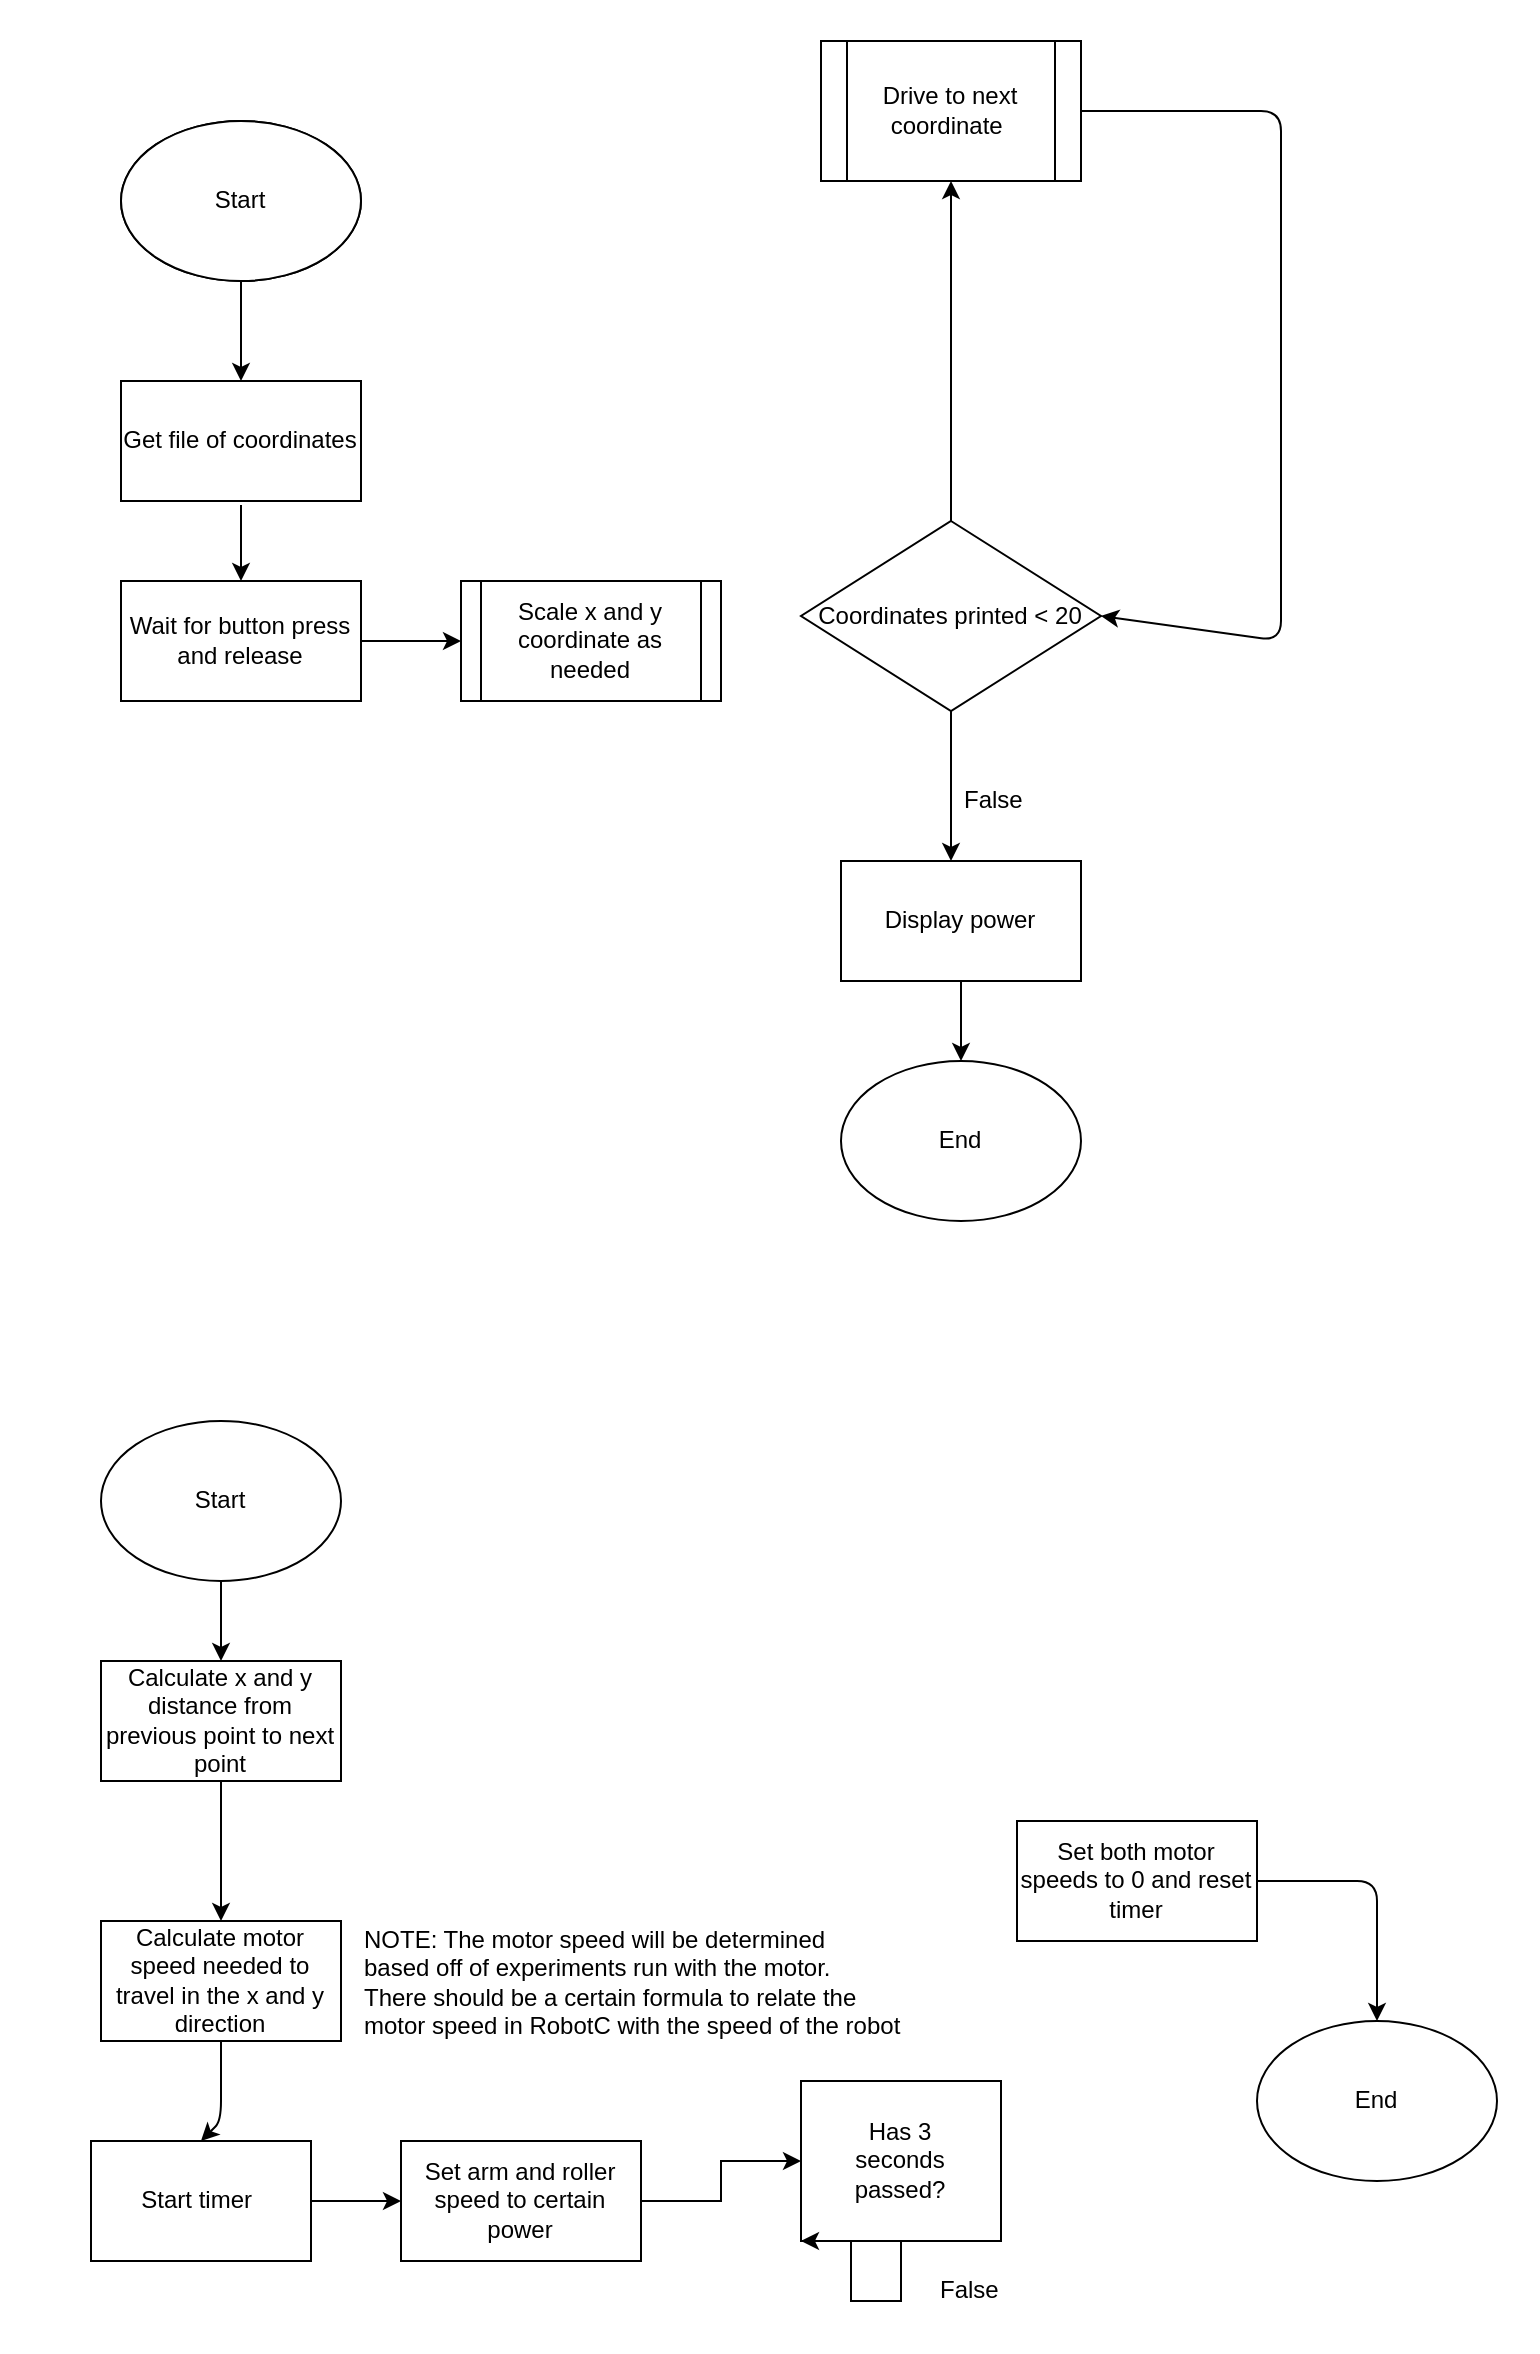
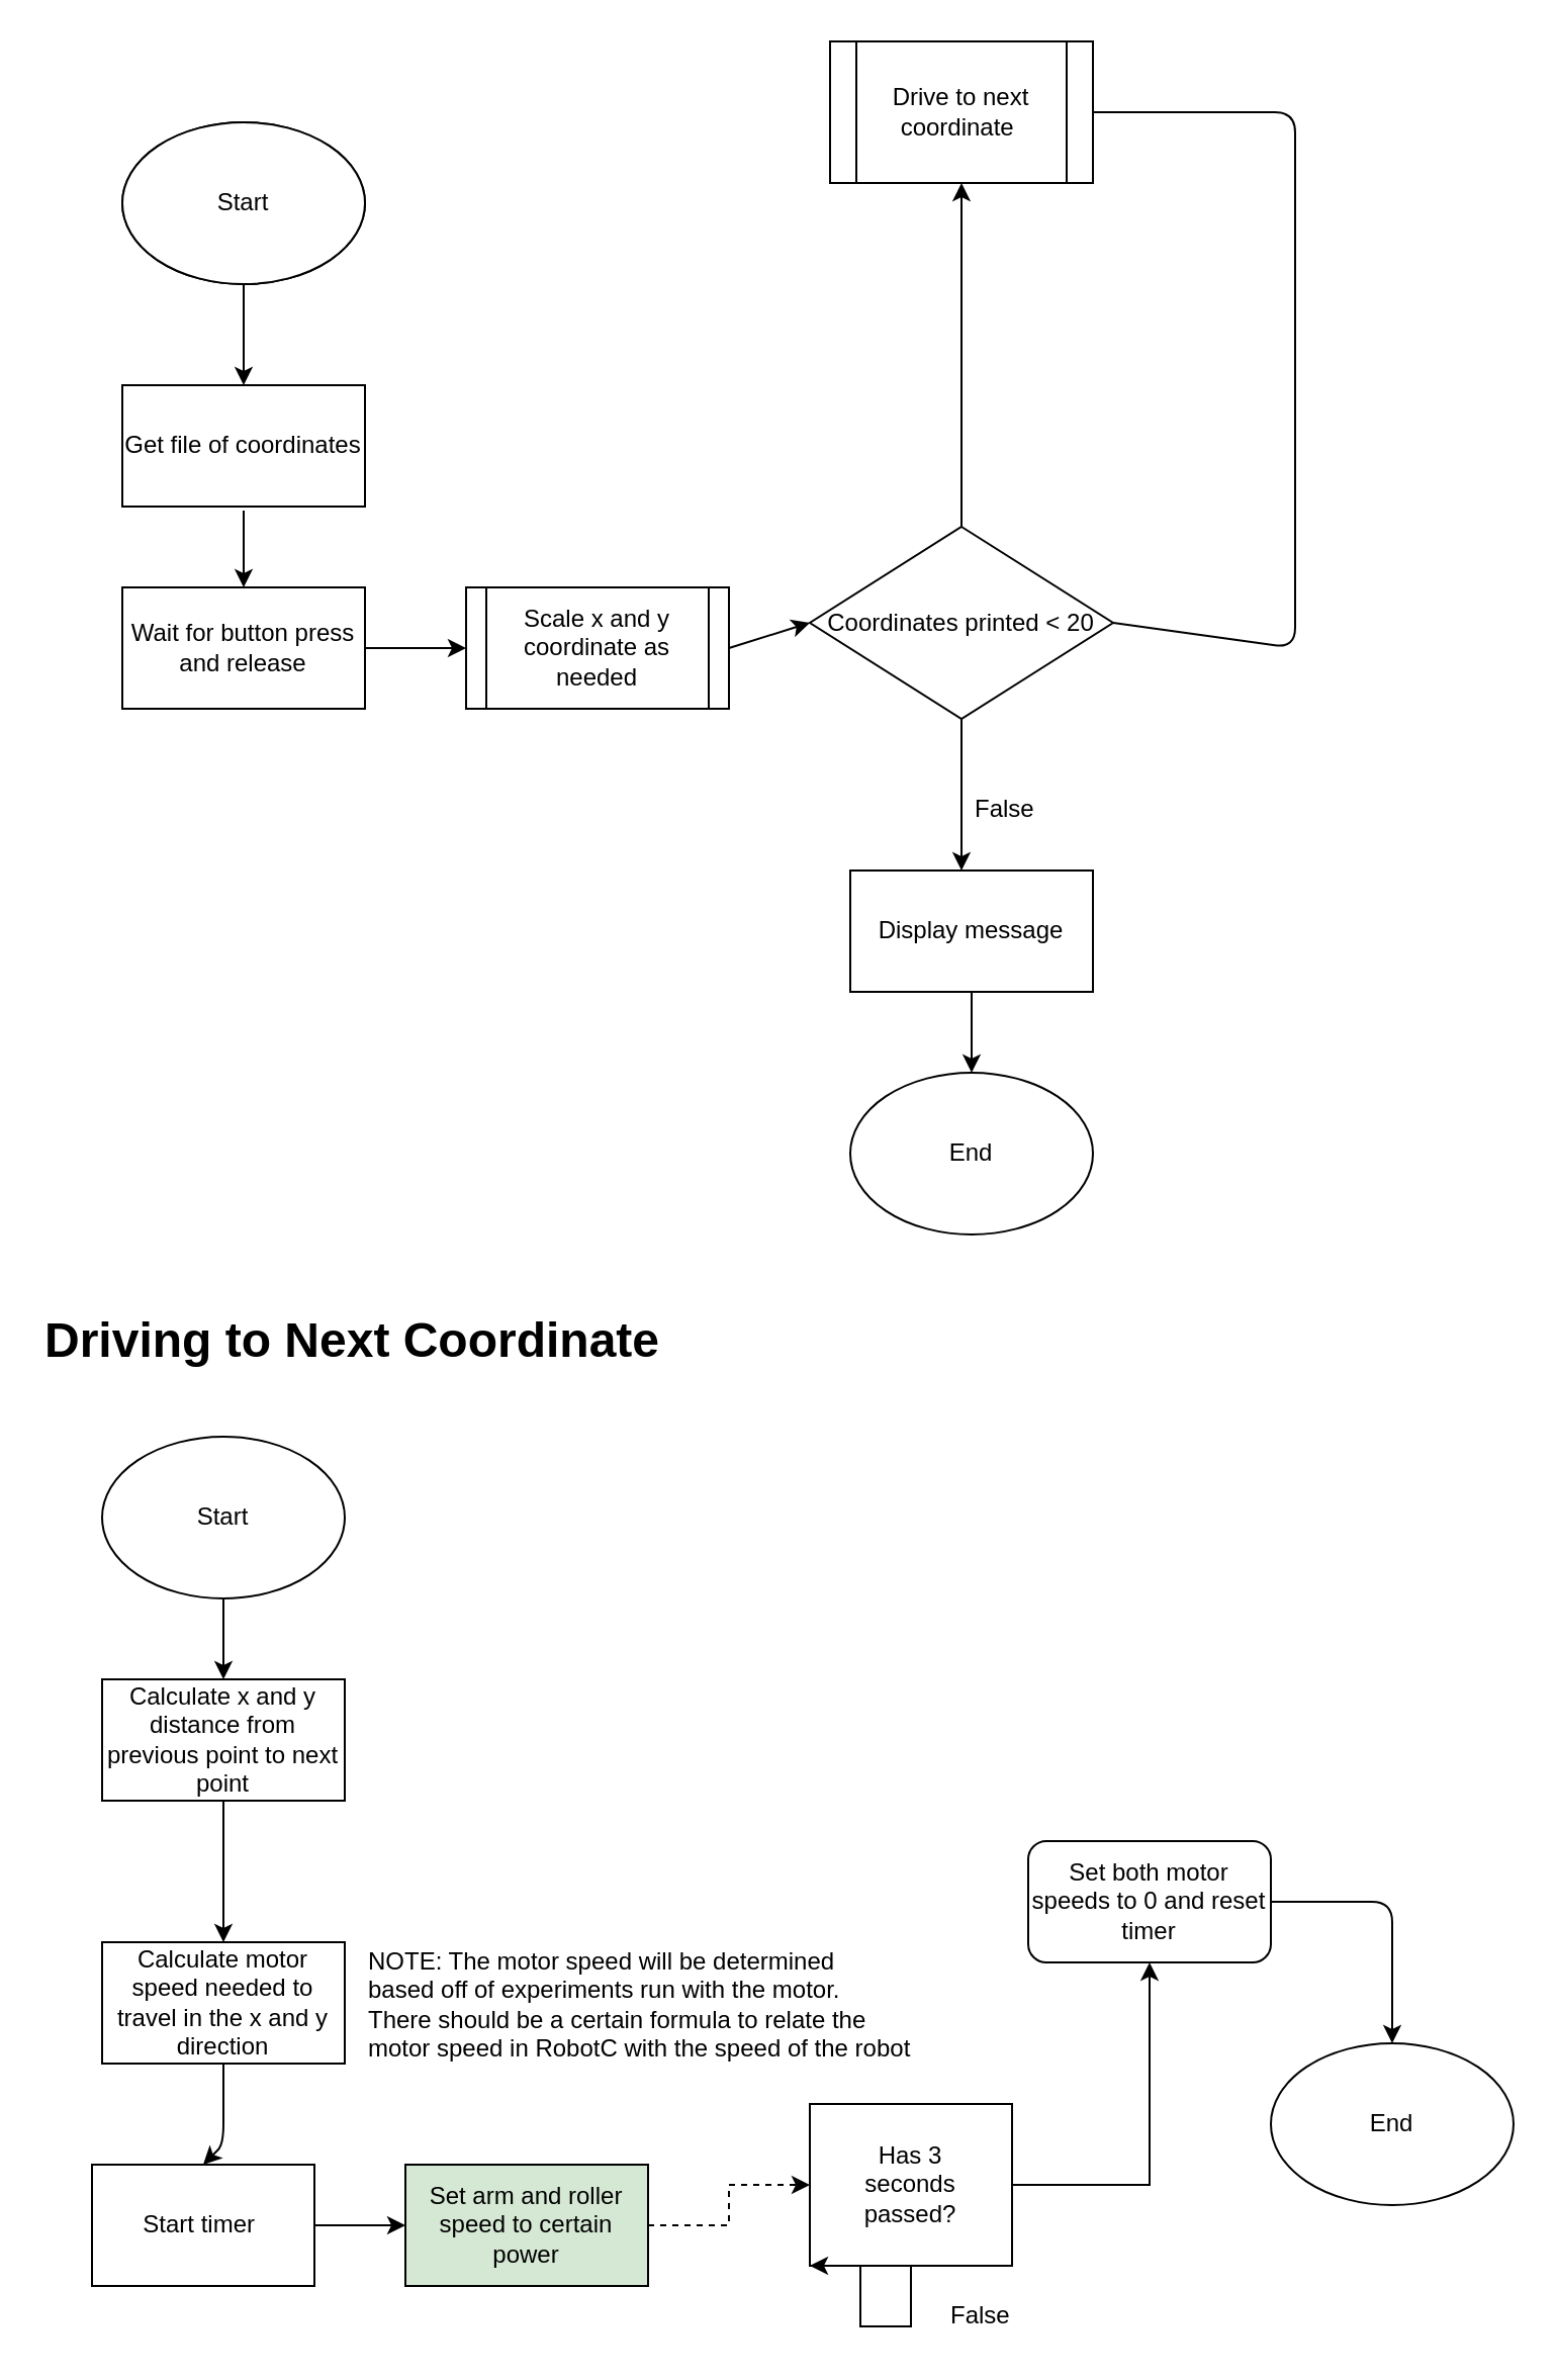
- <mxCell id="21" value="" style="endArrow=classic;html=1;entryX=1;entryY=0.5;entryDx=0;entryDy=0;exitX=1;exitY=0.5;exitDx=0;exitDy=0;" parent="1" source="20" target="12" edge="1"><mxGeometry width="50" height="50" relative="1" as="geometry"><mxPoint x="650" y="50" as="sourcePoint" /><mxPoint x="610" y="310" as="targetPoint" /><Array as="points"><mxPoint x="640" y="55" /><mxPoint x="640" y="320" /></Array></mxGeometry></mxCell>
+ <mxCell id="21" value="" style="endArrow=none;html=1;entryX=1;entryY=0.5;entryDx=0;entryDy=0;exitX=1;exitY=0.5;exitDx=0;exitDy=0;" parent="1" source="20" target="12" edge="1"><mxGeometry width="50" height="50" relative="1" as="geometry"><mxPoint x="650" y="50" as="sourcePoint" /><mxPoint x="610" y="310" as="targetPoint" /><Array as="points"><mxPoint x="640" y="55" /><mxPoint x="640" y="320" /></Array></mxGeometry></mxCell>
+ <mxCell id="13" value="" style="endArrow=classic;html=1;exitX=1;exitY=0.5;exitDx=0;exitDy=0;entryX=0;entryY=0.5;entryDx=0;entryDy=0;" parent="1" source="9" target="12" edge="1"><mxGeometry width="50" height="50" relative="1" as="geometry"><mxPoint x="350" y="340" as="sourcePoint" /><mxPoint x="400" y="290" as="targetPoint" /></mxGeometry></mxCell>
- <mxCell id="16" value="Display power" style="rounded=0;whiteSpace=wrap;html=1;" parent="1" vertex="1"><mxGeometry x="420" y="430" width="120" height="60" as="geometry" /></mxCell>
+ <mxCell id="16" value="Display message" style="rounded=0;whiteSpace=wrap;html=1;" parent="1" vertex="1"><mxGeometry x="420" y="430" width="120" height="60" as="geometry" /></mxCell>
+ <mxCell id="22" value="&lt;h1&gt;Driving to Next Coordinate&amp;nbsp;&lt;/h1&gt;" style="text;html=1;resizable=0;points=[];autosize=1;align=left;verticalAlign=top;spacingTop=-4;" vertex="1" parent="1"><mxGeometry x="20" y="630" width="330" height="50" as="geometry" /></mxCell>
- <mxCell id="38" value="Set both motor speeds to 0 and reset timer" style="rounded=0;whiteSpace=wrap;html=1;" vertex="1" parent="1"><mxGeometry x="508" y="910" width="120" height="60" as="geometry" /></mxCell>
+ <mxCell id="38" value="Set both motor speeds to 0 and reset timer" style="whiteSpace=wrap;html=1;rounded=1;" vertex="1" parent="1"><mxGeometry x="508" y="910" width="120" height="60" as="geometry" /></mxCell>
+ <mxCell id="34" value="" style="edgeStyle=orthogonalEdgeStyle;rounded=0;orthogonalLoop=1;jettySize=auto;html=1;" edge="1" parent="1" source="35" target="38"><mxGeometry relative="1" as="geometry" /></mxCell>
- <mxCell id="32" style="edgeStyle=orthogonalEdgeStyle;rounded=0;orthogonalLoop=1;jettySize=auto;html=1;entryX=0;entryY=0.5;entryDx=0;entryDy=0;" edge="1" parent="1" source="33" target="35"><mxGeometry relative="1" as="geometry" /></mxCell>
+ <mxCell id="32" style="edgeStyle=orthogonalEdgeStyle;rounded=0;orthogonalLoop=1;jettySize=auto;html=1;entryX=0;entryY=0.5;entryDx=0;entryDy=0;dashed=1;" edge="1" parent="1" source="33" target="35"><mxGeometry relative="1" as="geometry" /></mxCell>
- <mxCell id="33" value="Set arm and roller speed to certain power" style="rounded=0;whiteSpace=wrap;html=1;" vertex="1" parent="1"><mxGeometry x="200" y="1070" width="120" height="60" as="geometry" /></mxCell>
+ <mxCell id="33" value="Set arm and roller speed to certain power" style="rounded=0;whiteSpace=wrap;html=1;fillColor=#d5e8d4;" vertex="1" parent="1"><mxGeometry x="200" y="1070" width="120" height="60" as="geometry" /></mxCell>
